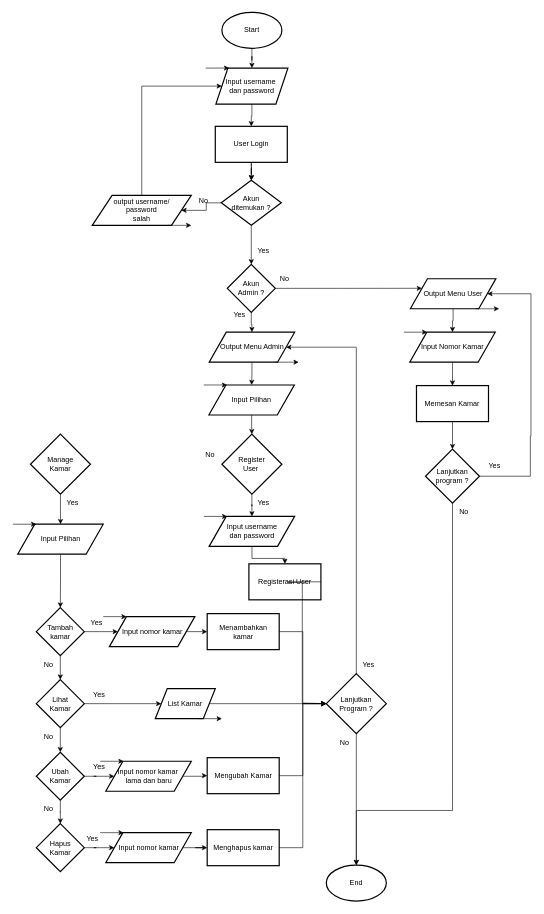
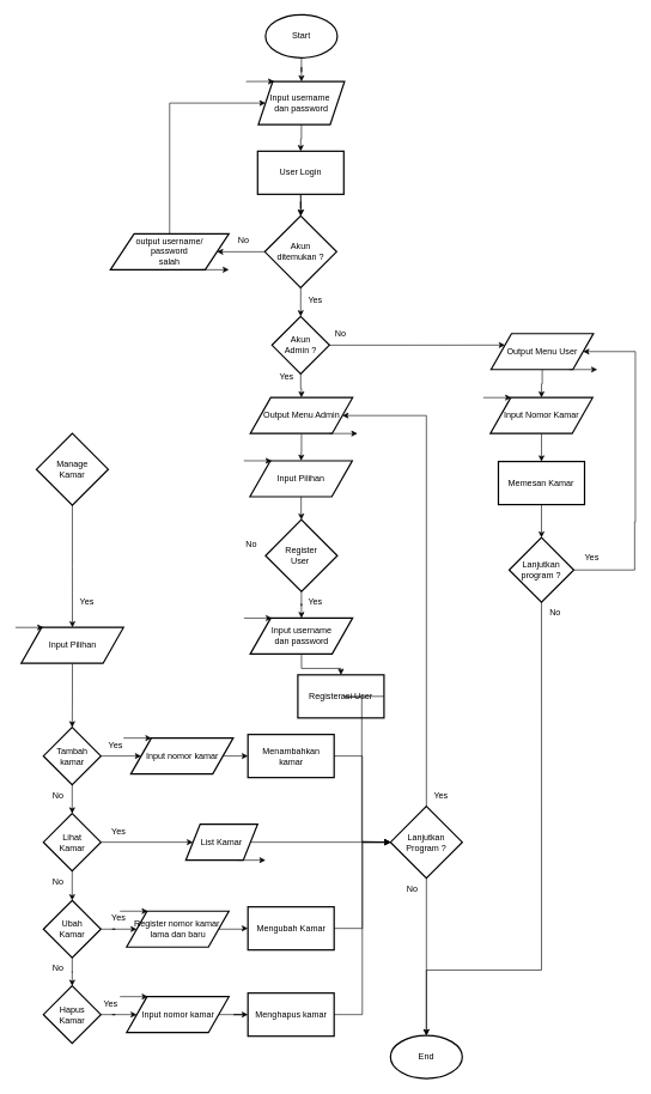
- <mxCell id="8" value="Akun&lt;div&gt;ditemukan ?&lt;/div&gt;" style="strokeWidth=2;html=1;shape=mxgraph.flowchart.decision;whiteSpace=wrap;" parent="1" vertex="1"><mxGeometry x="368" y="300" width="100" height="75" as="geometry" /></mxCell>
+ <mxCell id="8" value="Akun&lt;div&gt;ditemukan ?&lt;/div&gt;" style="strokeWidth=2;html=1;shape=mxgraph.flowchart.decision;whiteSpace=wrap;" parent="1" vertex="1"><mxGeometry x="368" y="300" width="100" height="100" as="geometry" /></mxCell>
- <mxCell id="27" value="Manage&lt;div&gt;Kamar&lt;/div&gt;" style="strokeWidth=2;html=1;shape=mxgraph.flowchart.decision;whiteSpace=wrap;" parent="1" vertex="1"><mxGeometry x="50" y="723" width="100" height="100" as="geometry" /></mxCell>
+ <mxCell id="27" value="Manage&lt;div&gt;Kamar&lt;/div&gt;" style="strokeWidth=2;html=1;shape=mxgraph.flowchart.decision;whiteSpace=wrap;" parent="1" vertex="1"><mxGeometry x="50" y="603" width="100" height="100" as="geometry" /></mxCell>
- <mxCell id="82" value="Input nomor kamar&amp;nbsp;&lt;div&gt;lama dan baru&lt;/div&gt;" style="shape=parallelogram;perimeter=parallelogramPerimeter;whiteSpace=wrap;html=1;dashed=0;strokeColor=default;strokeWidth=2;align=center;verticalAlign=middle;fontFamily=Helvetica;fontSize=12;fontColor=default;fillColor=default;" parent="1" vertex="1"><mxGeometry x="175.5" y="1268" width="142.5" height="50" as="geometry" /></mxCell>
+ <mxCell id="82" value="Register nomor kamar&amp;nbsp;&lt;div&gt;lama dan baru&lt;/div&gt;" style="shape=parallelogram;perimeter=parallelogramPerimeter;whiteSpace=wrap;html=1;dashed=0;strokeColor=default;strokeWidth=2;align=center;verticalAlign=middle;fontFamily=Helvetica;fontSize=12;fontColor=default;fillColor=default;" parent="1" vertex="1"><mxGeometry x="175.5" y="1268" width="142.5" height="50" as="geometry" /></mxCell>
